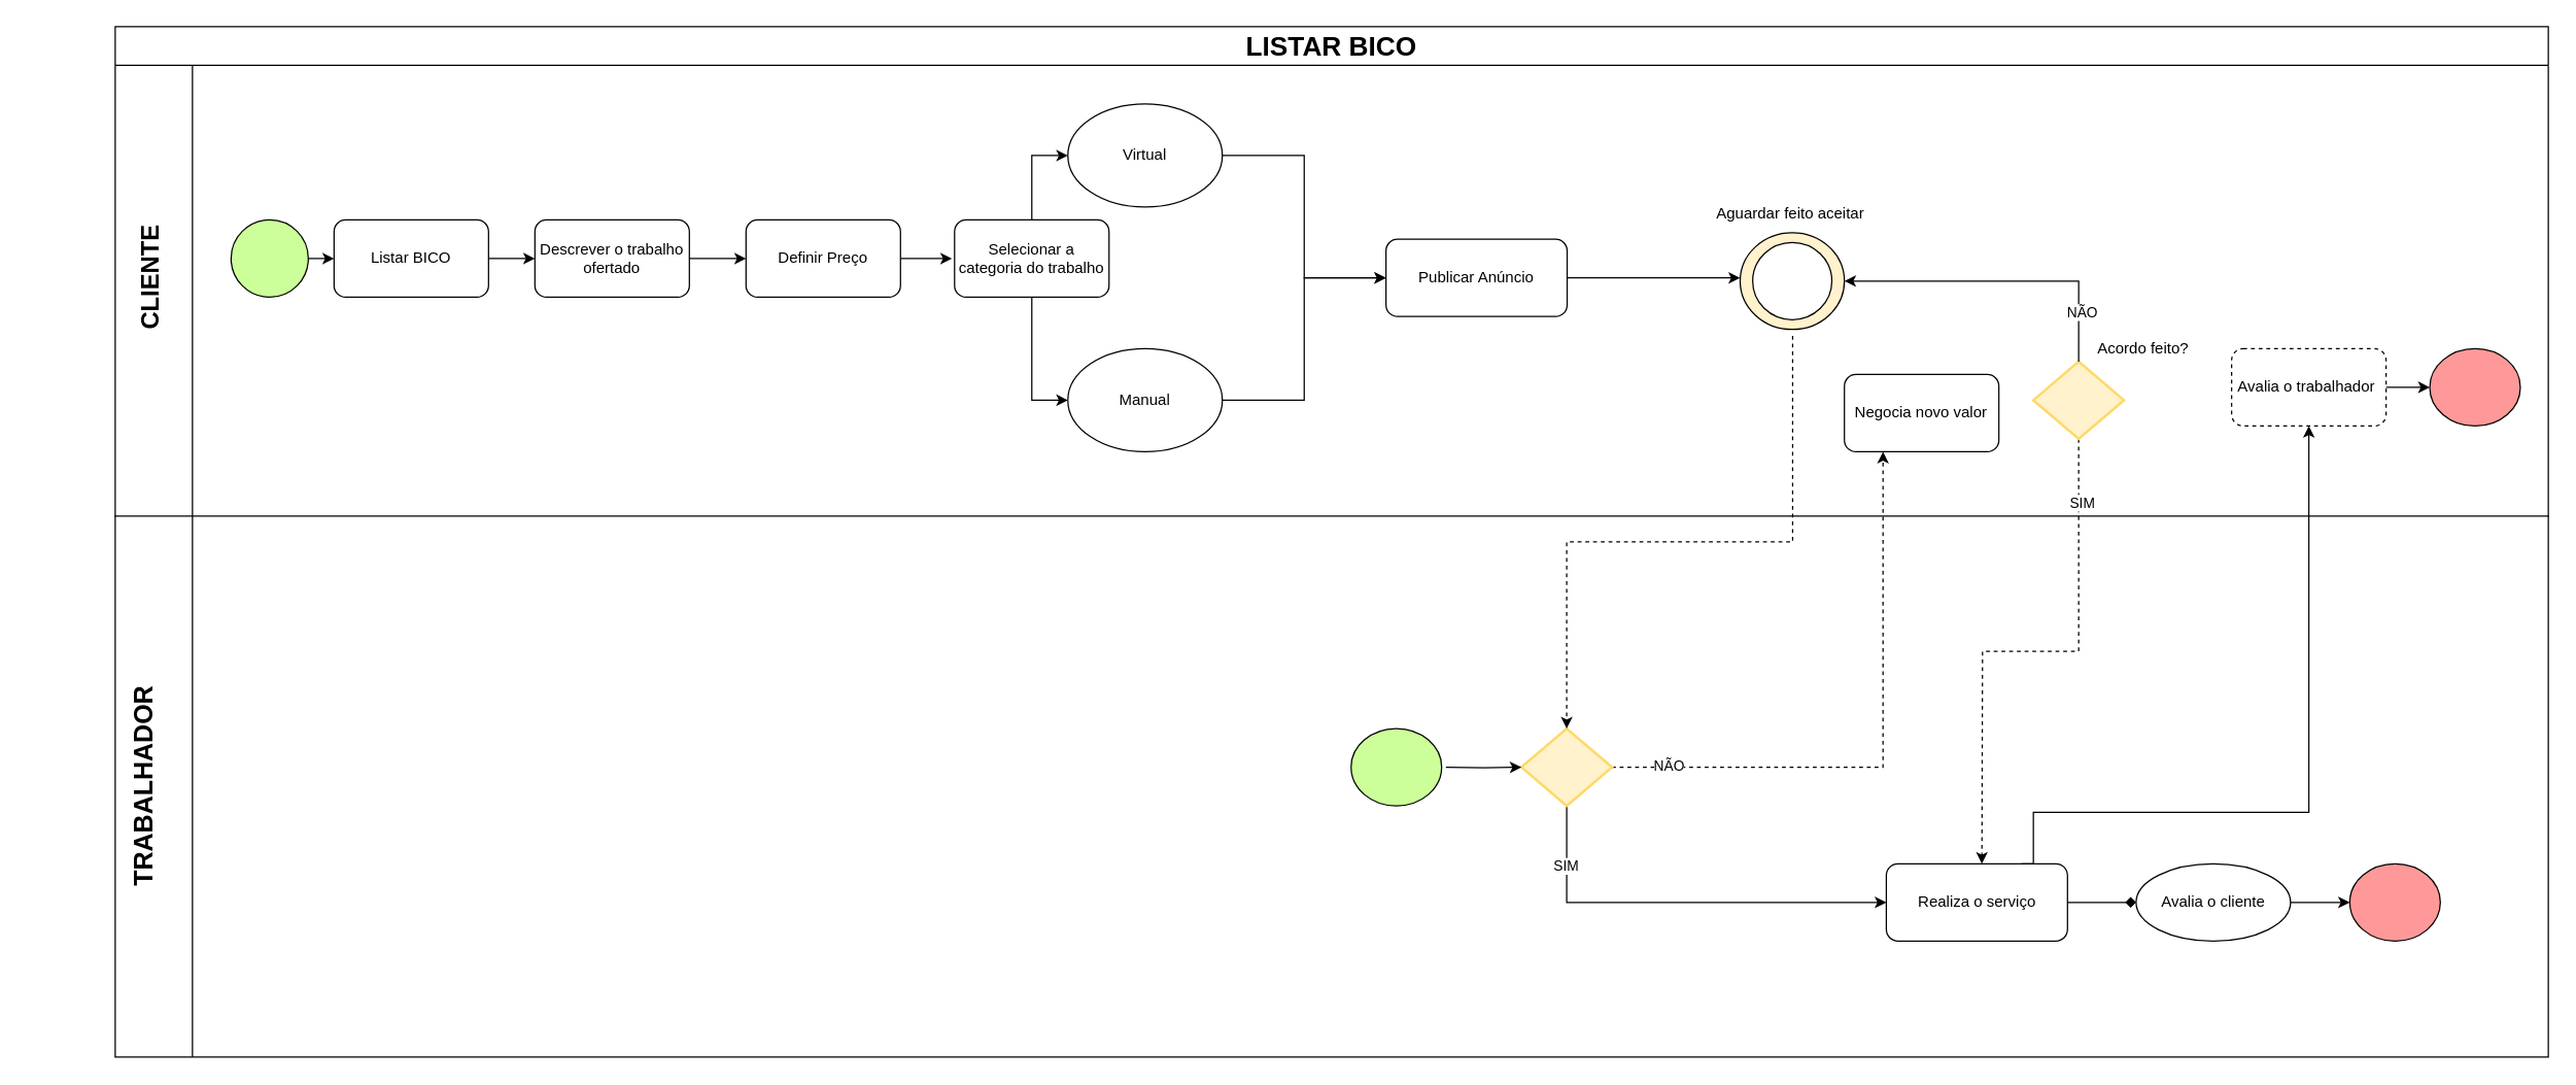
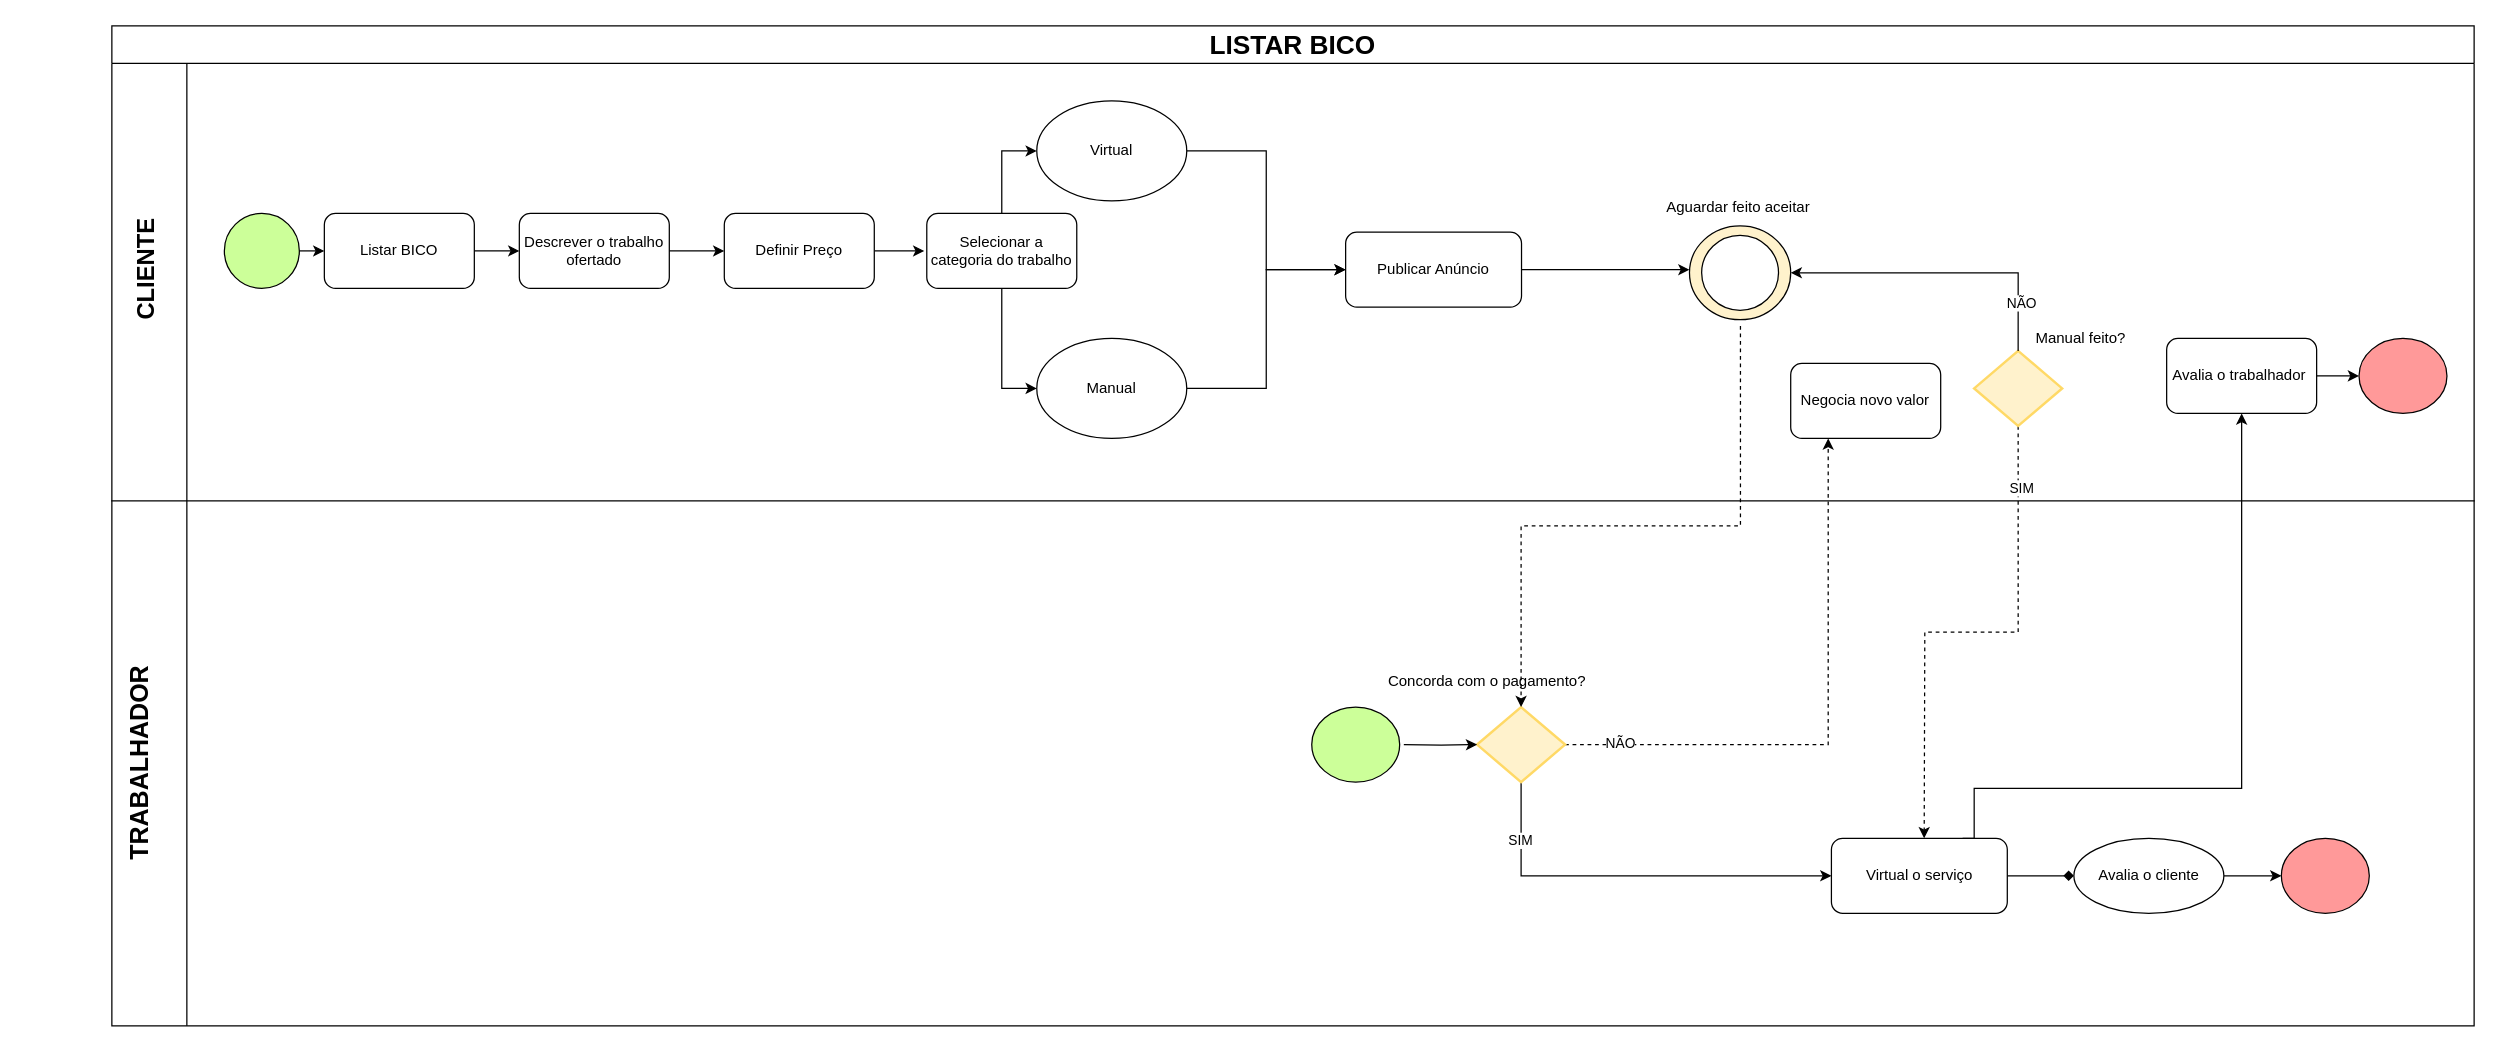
- <mxCell id="58" value="Acordo feito?" style="text;html=1;align=center;verticalAlign=middle;resizable=0;points=[];autosize=1;strokeColor=none;fillColor=none;" vertex="1" parent="1"><mxGeometry x="1619" y="255" width="90" height="30" as="geometry" /></mxCell>
+ <mxCell id="58" value="Manual feito?" style="text;html=1;align=center;verticalAlign=middle;resizable=0;points=[];autosize=1;strokeColor=none;fillColor=none;" vertex="1" parent="1"><mxGeometry x="1619" y="255" width="90" height="30" as="geometry" /></mxCell>
- <mxCell id="49" value="Avalia o trabalhador&amp;nbsp;" style="rounded=1;whiteSpace=wrap;html=1;dashed=1;" vertex="1" parent="1"><mxGeometry x="1733" y="270" width="120" height="60" as="geometry" /></mxCell>
+ <mxCell id="49" value="Avalia o trabalhador&amp;nbsp;" style="rounded=1;whiteSpace=wrap;html=1;" vertex="1" parent="1"><mxGeometry x="1733" y="270" width="120" height="60" as="geometry" /></mxCell>
+ <mxCell id="37" value="Concorda com o pagamento?" style="text;html=1;align=center;verticalAlign=middle;resizable=0;points=[];autosize=1;strokeColor=none;fillColor=none;" vertex="1" parent="1"><mxGeometry x="1099.216" y="530" width="180" height="30" as="geometry" /></mxCell>
- <mxCell id="40" value="Realiza o serviço" style="rounded=1;whiteSpace=wrap;html=1;" vertex="1" parent="1"><mxGeometry x="1464.775" y="670" width="140.719" height="60" as="geometry" /></mxCell>
+ <mxCell id="40" value="Virtual o serviço" style="rounded=1;whiteSpace=wrap;html=1;" vertex="1" parent="1"><mxGeometry x="1464.775" y="670" width="140.719" height="60" as="geometry" /></mxCell>
